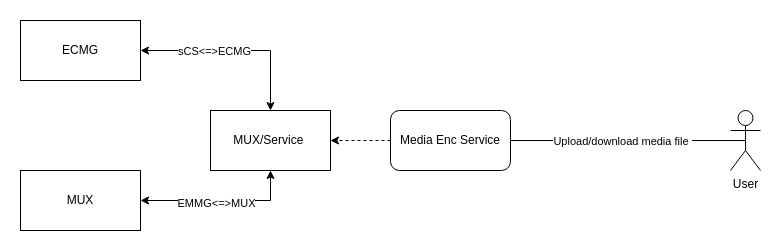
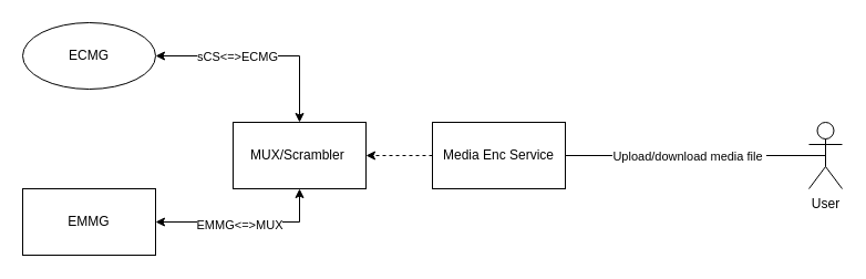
- <mxCell id="2" value="ECMG" style="rounded=0;whiteSpace=wrap;html=1;" vertex="1" parent="1"><mxGeometry x="20" y="20" width="120" height="60" as="geometry" /></mxCell>
+ <mxCell id="2" value="ECMG" style="ellipse;whiteSpace=wrap;html=1;" vertex="1" parent="1"><mxGeometry x="20" y="20" width="120" height="60" as="geometry" /></mxCell>
- <mxCell id="4" value="MUX/Service&amp;nbsp;" style="rounded=0;whiteSpace=wrap;html=1;" vertex="1" parent="1"><mxGeometry x="210" y="110" width="120" height="60" as="geometry" /></mxCell>
+ <mxCell id="4" value="MUX/Scrambler&amp;nbsp;" style="rounded=0;whiteSpace=wrap;html=1;" vertex="1" parent="1"><mxGeometry x="210" y="110" width="120" height="60" as="geometry" /></mxCell>
- <mxCell id="5" value="Media Enc Service" style="whiteSpace=wrap;html=1;rounded=1;" vertex="1" parent="1"><mxGeometry x="390" y="110" width="120" height="60" as="geometry" /></mxCell>
+ <mxCell id="5" value="Media Enc Service" style="rounded=0;whiteSpace=wrap;html=1;" vertex="1" parent="1"><mxGeometry x="390" y="110" width="120" height="60" as="geometry" /></mxCell>
- <mxCell id="3" value="MUX" style="rounded=0;whiteSpace=wrap;html=1;" vertex="1" parent="1"><mxGeometry x="20" y="170" width="120" height="60" as="geometry" /></mxCell>
+ <mxCell id="3" value="EMMG" style="rounded=0;whiteSpace=wrap;html=1;" vertex="1" parent="1"><mxGeometry x="20" y="170" width="120" height="60" as="geometry" /></mxCell>
